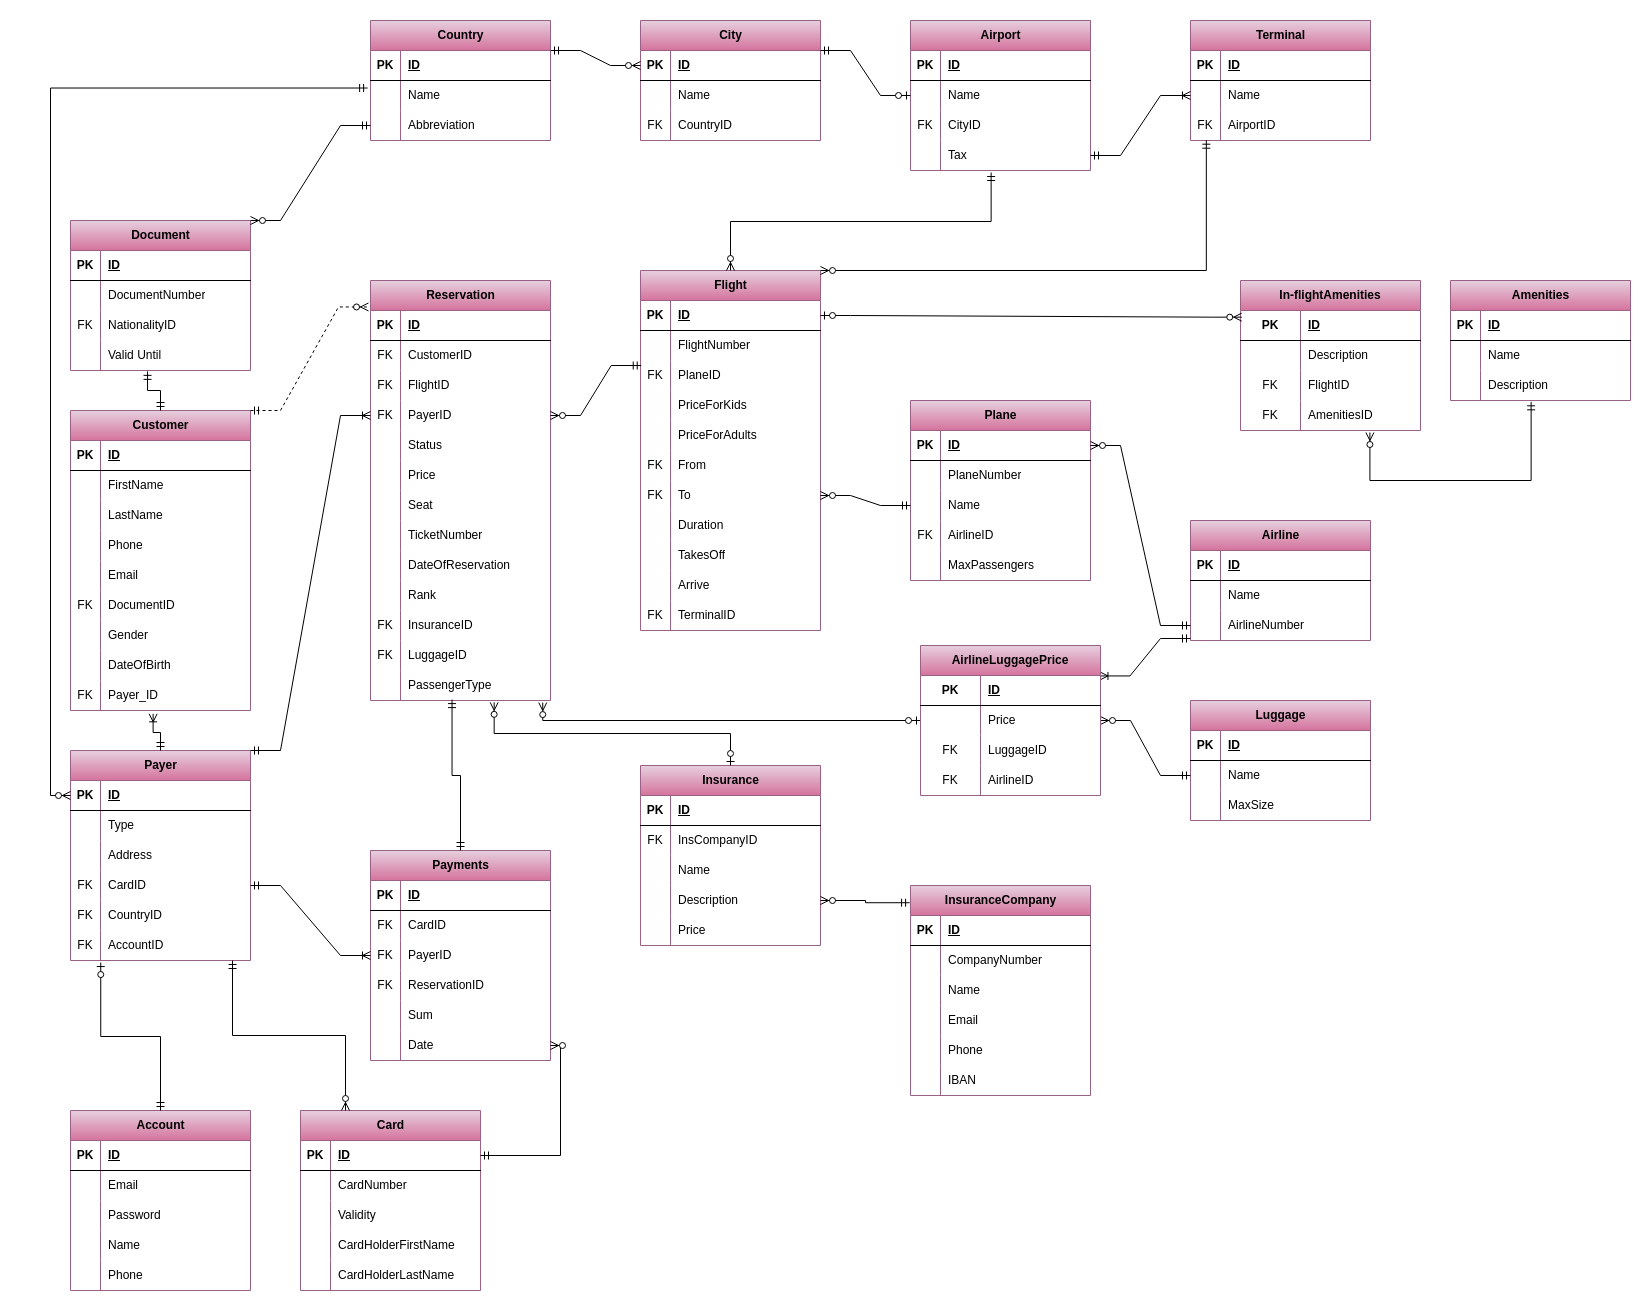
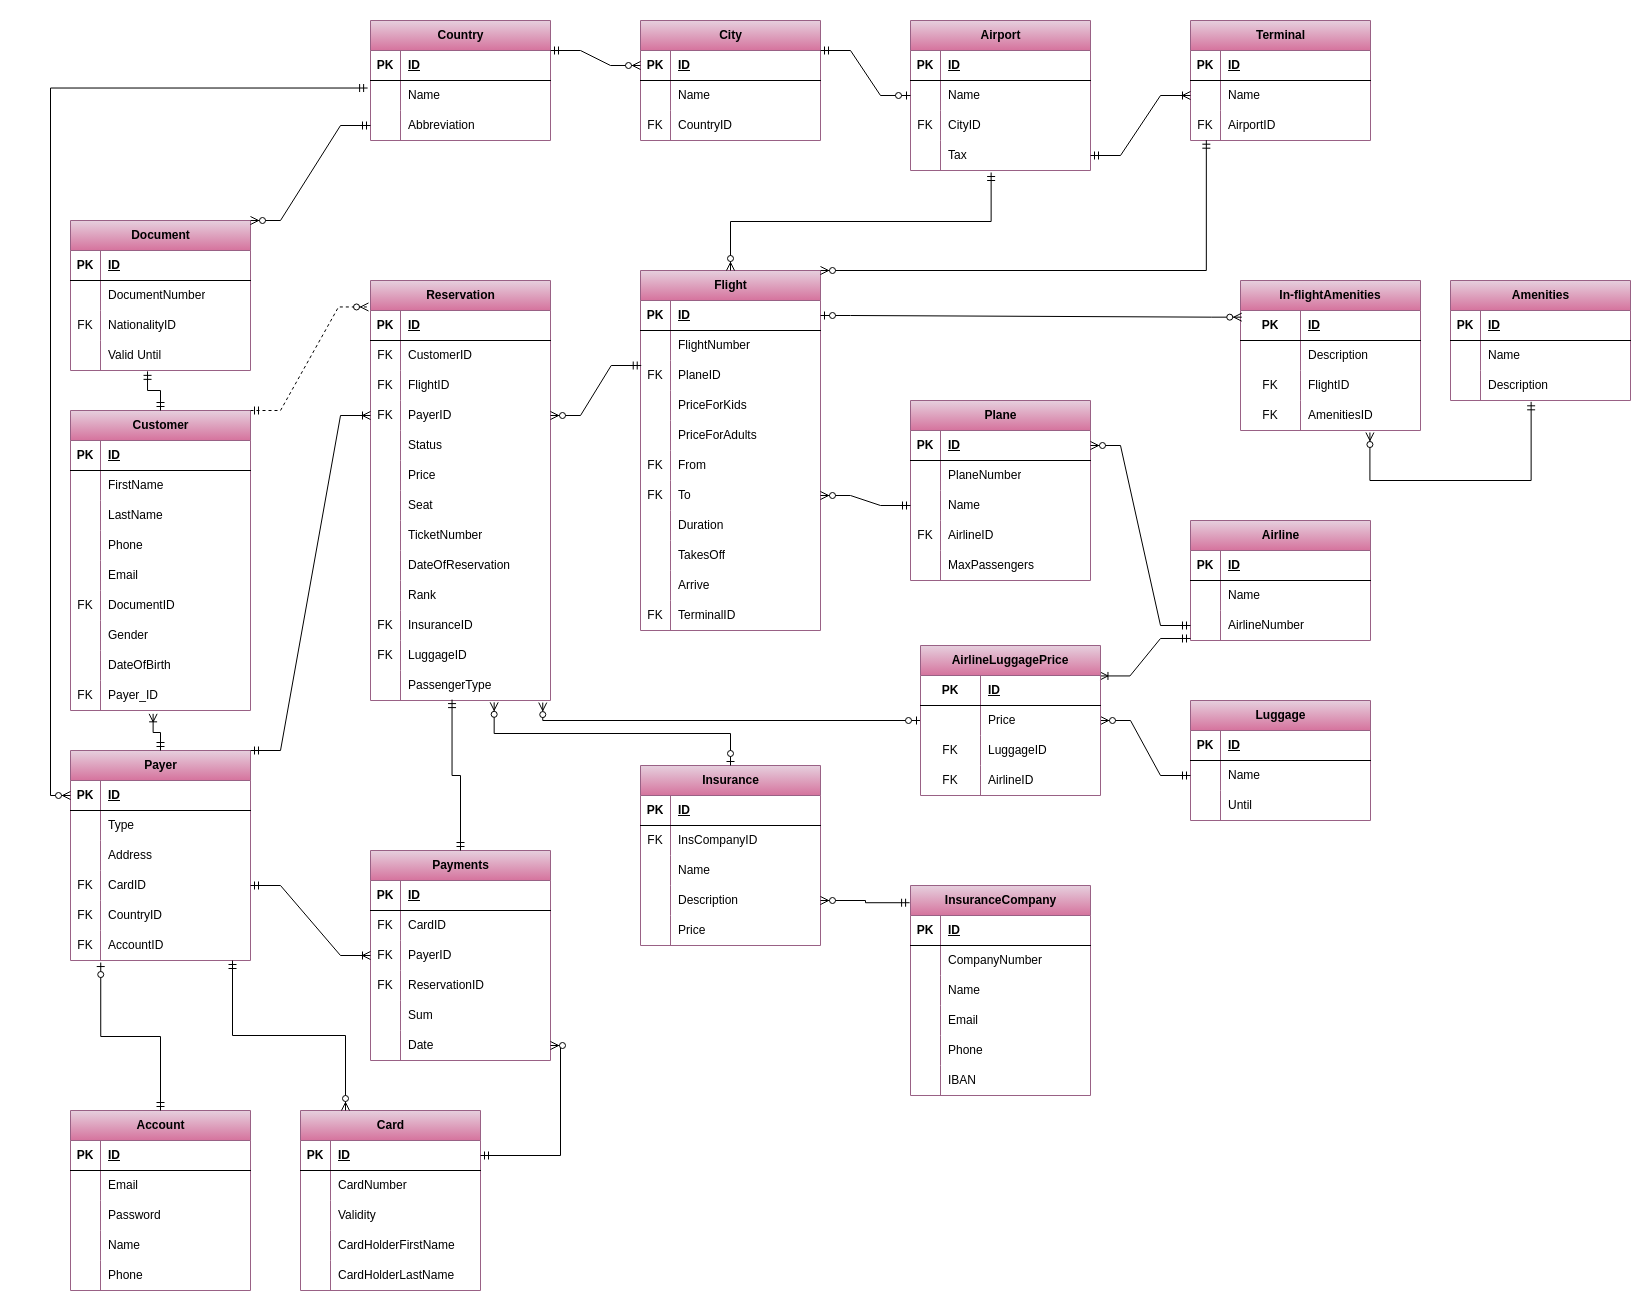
- <mxCell id="172" value="MaxSize" style="shape=partialRectangle;connectable=0;fillColor=none;top=0;left=0;bottom=0;right=0;align=left;spacingLeft=6;overflow=hidden;whiteSpace=wrap;html=1;" parent="170" vertex="1"><mxGeometry x="30" width="150" height="30" as="geometry"><mxRectangle width="150" height="30" as="alternateBounds" /></mxGeometry></mxCell>
+ <mxCell id="172" value="Until" style="shape=partialRectangle;connectable=0;fillColor=none;top=0;left=0;bottom=0;right=0;align=left;spacingLeft=6;overflow=hidden;whiteSpace=wrap;html=1;" parent="170" vertex="1"><mxGeometry x="30" width="150" height="30" as="geometry"><mxRectangle width="150" height="30" as="alternateBounds" /></mxGeometry></mxCell>
